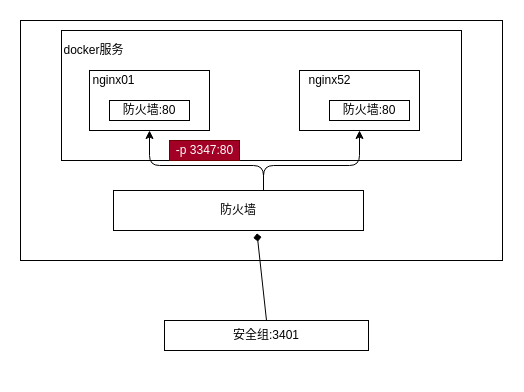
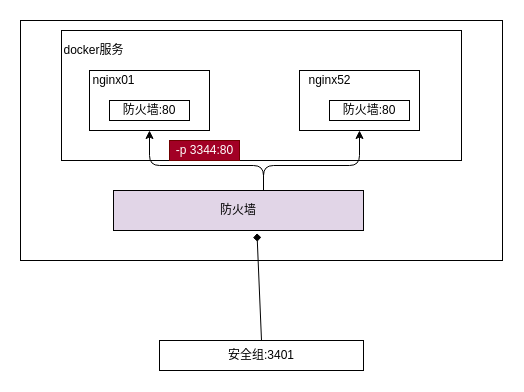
- <mxCell id="16" value="-p 3347:80" style="text;html=1;align=center;verticalAlign=middle;resizable=0;points=[];autosize=1;strokeColor=#6F0000;fillColor=#a20025;fontColor=#ffffff;" vertex="1" parent="1"><mxGeometry x="169" y="140" width="70" height="20" as="geometry" /></mxCell>
+ <mxCell id="16" value="-p 3344:80" style="text;html=1;align=center;verticalAlign=middle;resizable=0;points=[];autosize=1;strokeColor=#6F0000;fillColor=#a20025;fontColor=#ffffff;" vertex="1" parent="1"><mxGeometry x="169" y="140" width="70" height="20" as="geometry" /></mxCell>
- <mxCell id="4" value="防火墙" style="rounded=0;whiteSpace=wrap;html=1;" vertex="1" parent="1"><mxGeometry x="113" y="190" width="250" height="40" as="geometry" /></mxCell>
+ <mxCell id="4" value="防火墙" style="rounded=0;whiteSpace=wrap;html=1;fillColor=#e1d5e7;" vertex="1" parent="1"><mxGeometry x="113" y="190" width="250" height="40" as="geometry" /></mxCell>
- <mxCell id="2" value="安全组:3401" style="rounded=0;whiteSpace=wrap;html=1;" vertex="1" parent="1"><mxGeometry x="164" y="320" width="204" height="30" as="geometry" /></mxCell>
+ <mxCell id="2" value="安全组:3401" style="rounded=0;whiteSpace=wrap;html=1;" vertex="1" parent="1"><mxGeometry x="159" y="340" width="204" height="30" as="geometry" /></mxCell>
